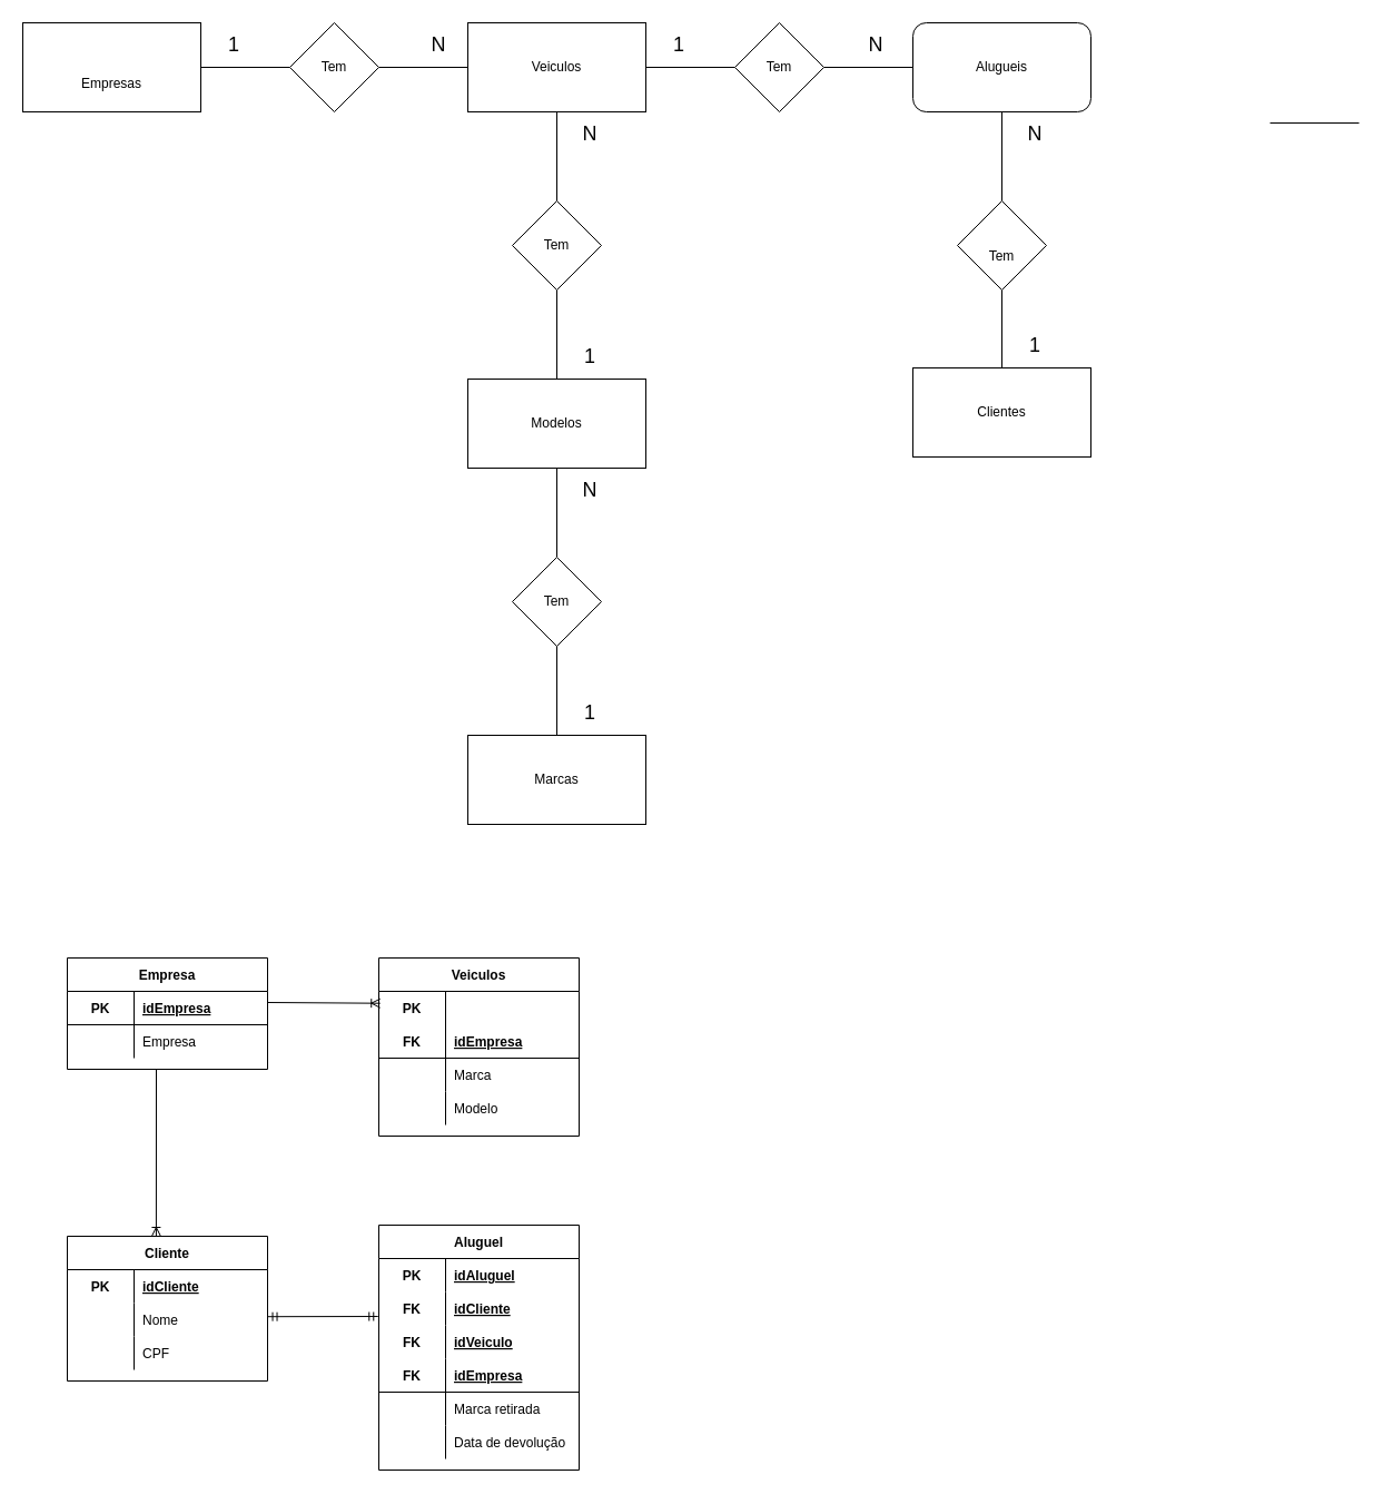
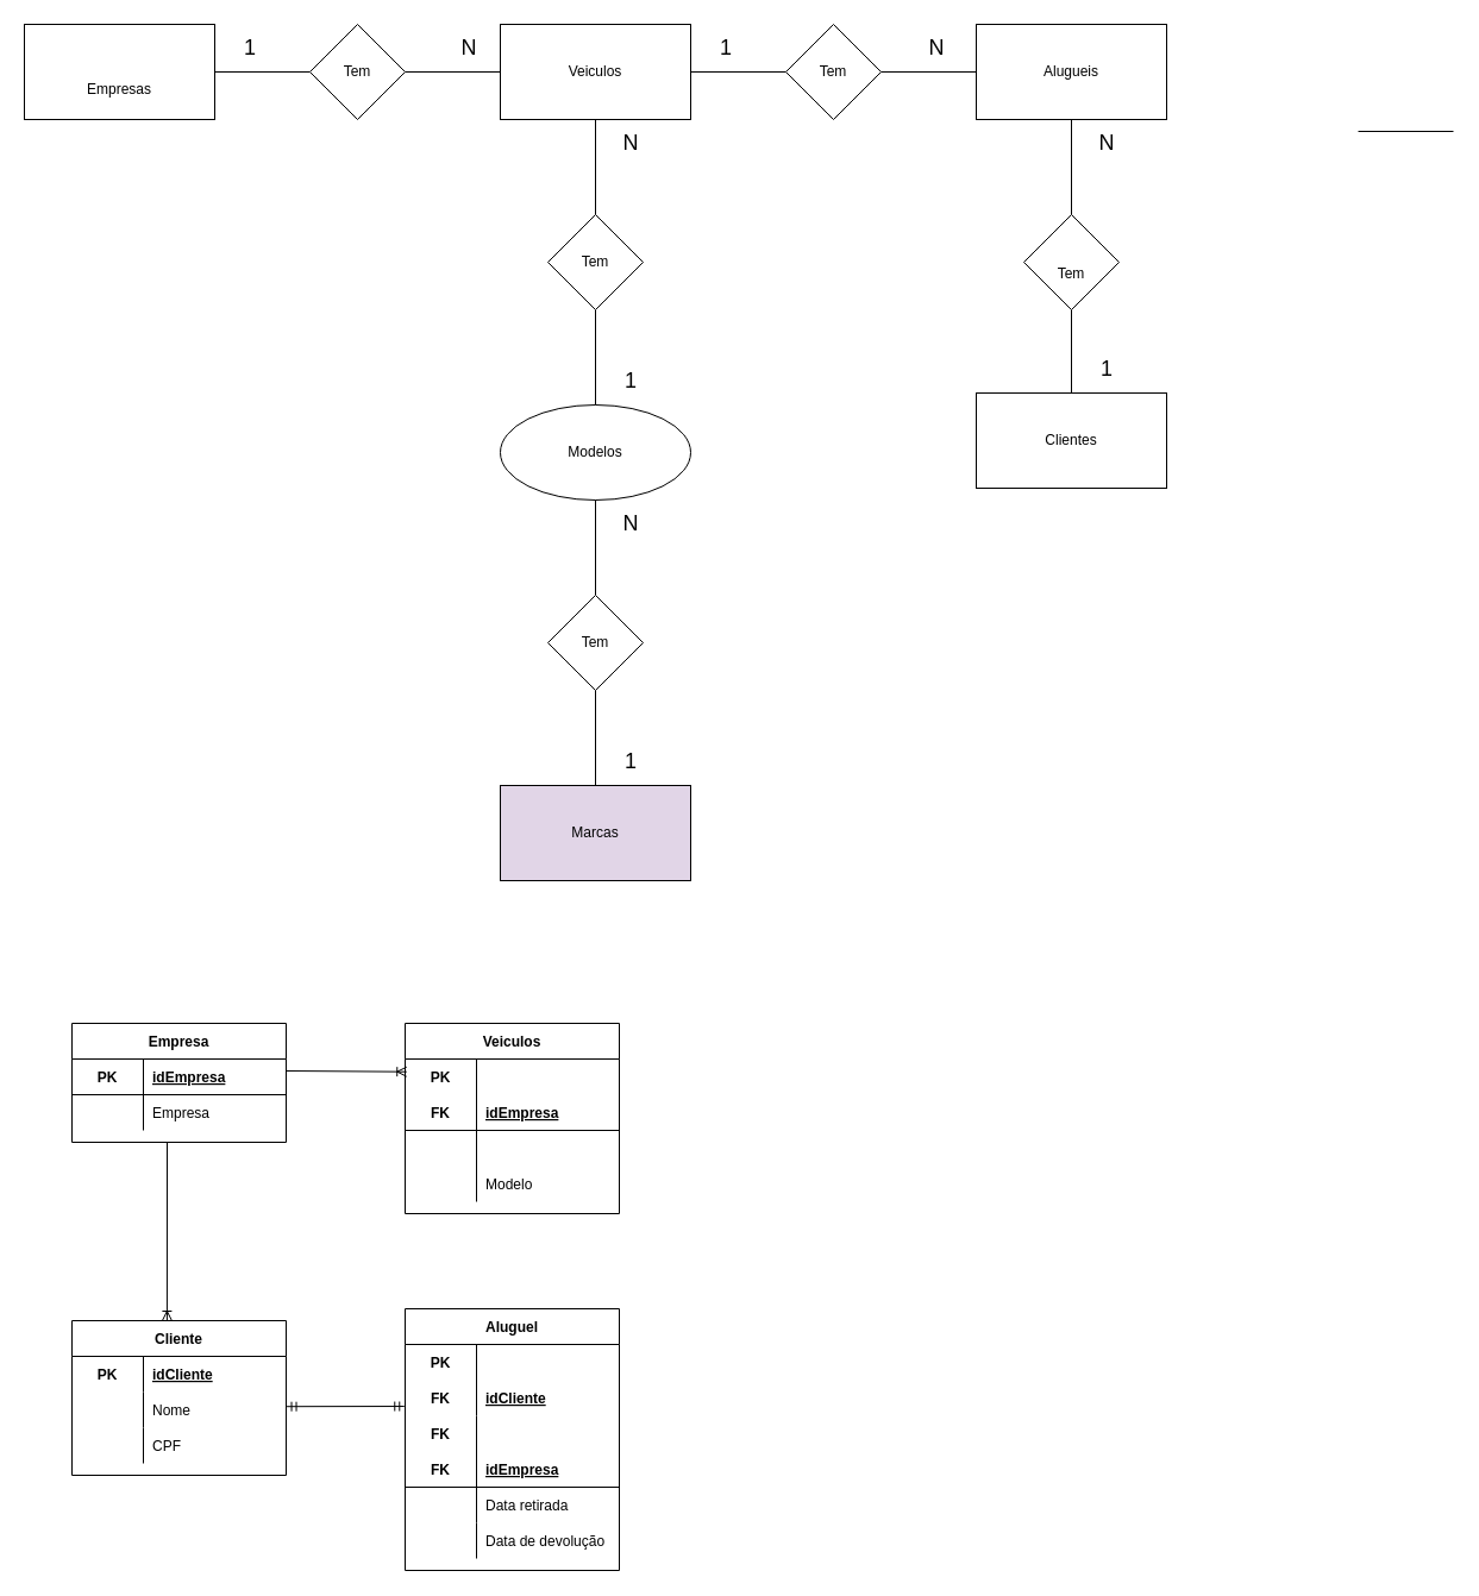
- <mxCell id="9" value="Alugueis" style="whiteSpace=wrap;html=1;rounded=1;" parent="1" vertex="1"><mxGeometry x="820" y="20" width="160" height="80" as="geometry" /></mxCell>
+ <mxCell id="9" value="Alugueis" style="rounded=0;whiteSpace=wrap;html=1;" parent="1" vertex="1"><mxGeometry x="820" y="20" width="160" height="80" as="geometry" /></mxCell>
- <mxCell id="7" value="Modelos" style="rounded=0;whiteSpace=wrap;html=1;" parent="1" vertex="1"><mxGeometry x="420" y="340" width="160" height="80" as="geometry" /></mxCell>
+ <mxCell id="7" value="Modelos" style="ellipse;whiteSpace=wrap;html=1;" parent="1" vertex="1"><mxGeometry x="420" y="340" width="160" height="80" as="geometry" /></mxCell>
- <mxCell id="8" value="Marcas" style="rounded=0;whiteSpace=wrap;html=1;" parent="1" vertex="1"><mxGeometry x="420" y="660" width="160" height="80" as="geometry" /></mxCell>
+ <mxCell id="8" value="Marcas" style="rounded=0;whiteSpace=wrap;html=1;fillColor=#e1d5e7;" parent="1" vertex="1"><mxGeometry x="420" y="660" width="160" height="80" as="geometry" /></mxCell>
- <mxCell id="55" value="Marca" style="shape=partialRectangle;connectable=0;fillColor=none;top=0;left=0;bottom=0;right=0;align=left;spacingLeft=6;overflow=hidden;" vertex="1" parent="53"><mxGeometry x="60" width="120" height="30" as="geometry" /></mxCell>
- <mxCell id="73" value="idAluguel" style="shape=partialRectangle;connectable=0;fillColor=none;top=0;left=0;bottom=0;right=0;align=left;spacingLeft=6;fontStyle=5;overflow=hidden;" vertex="1" parent="71"><mxGeometry x="60" width="120" height="30" as="geometry" /></mxCell>
- <mxCell id="79" value="idVeiculo" style="shape=partialRectangle;connectable=0;fillColor=none;top=0;left=0;bottom=0;right=0;align=left;spacingLeft=6;fontStyle=5;overflow=hidden;" vertex="1" parent="77"><mxGeometry x="60" width="120" height="30" as="geometry" /></mxCell>
- <mxCell id="85" value="Marca retirada" style="shape=partialRectangle;connectable=0;fillColor=none;top=0;left=0;bottom=0;right=0;align=left;spacingLeft=6;overflow=hidden;" vertex="1" parent="83"><mxGeometry x="60" width="120" height="30" as="geometry" /></mxCell>
+ <mxCell id="85" value="Data retirada" style="shape=partialRectangle;connectable=0;fillColor=none;top=0;left=0;bottom=0;right=0;align=left;spacingLeft=6;overflow=hidden;" vertex="1" parent="83"><mxGeometry x="60" width="120" height="30" as="geometry" /></mxCell>
